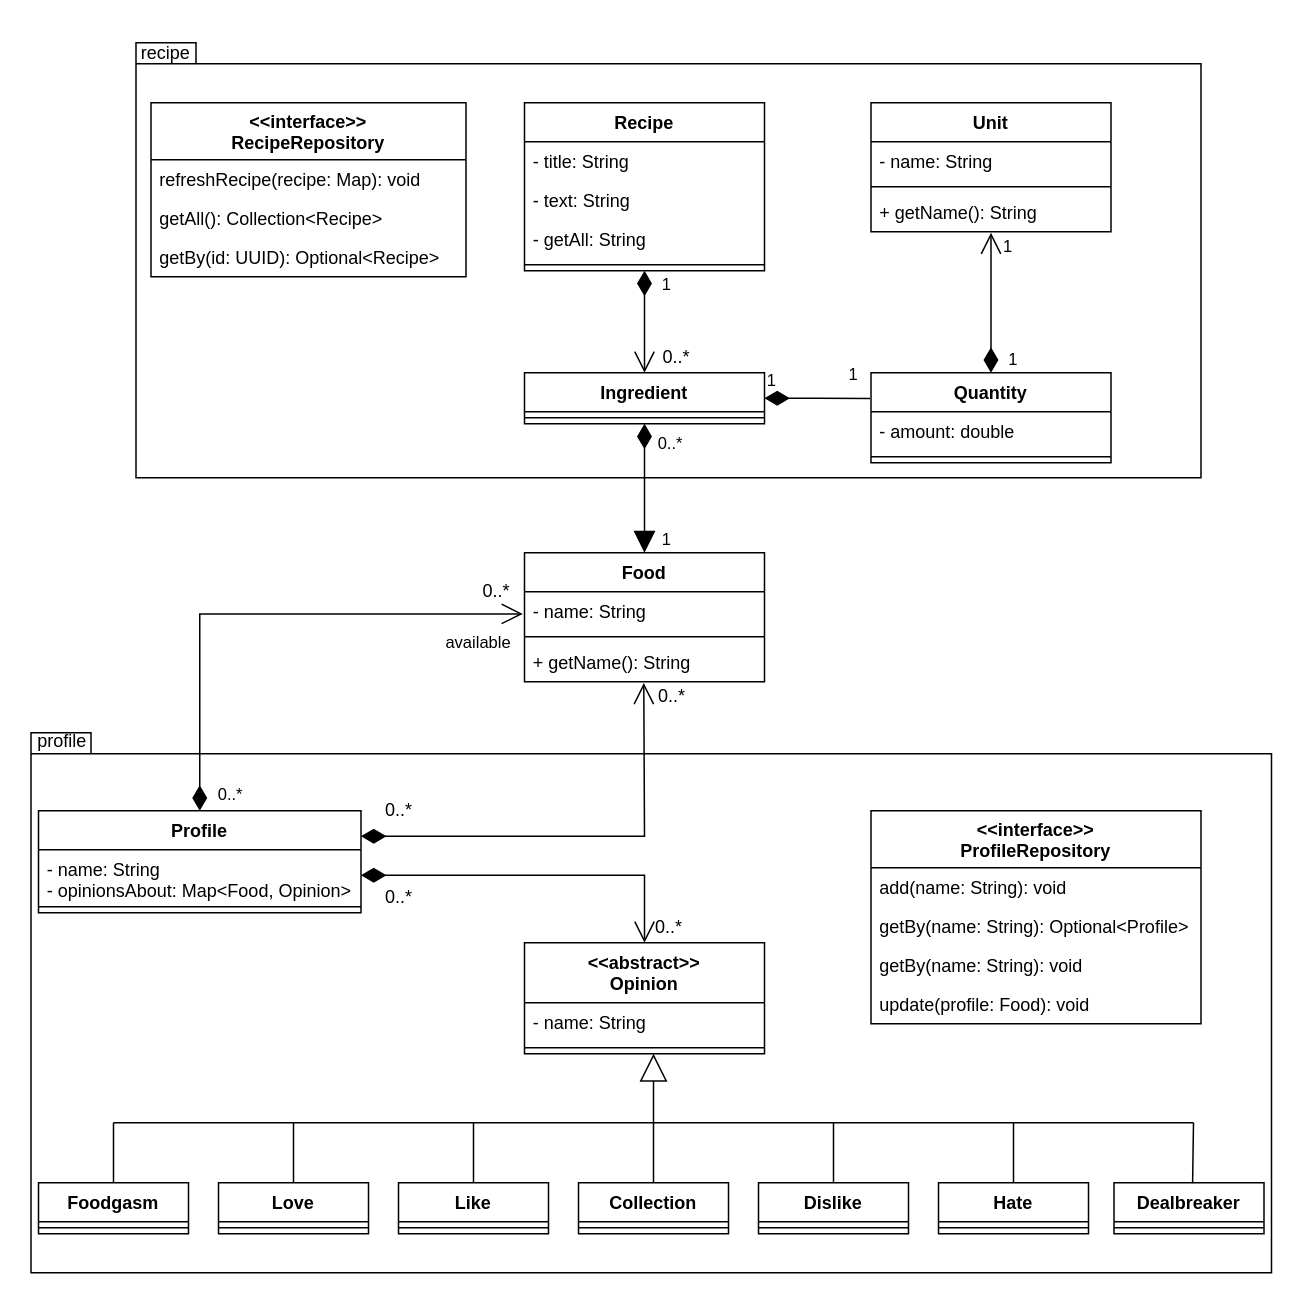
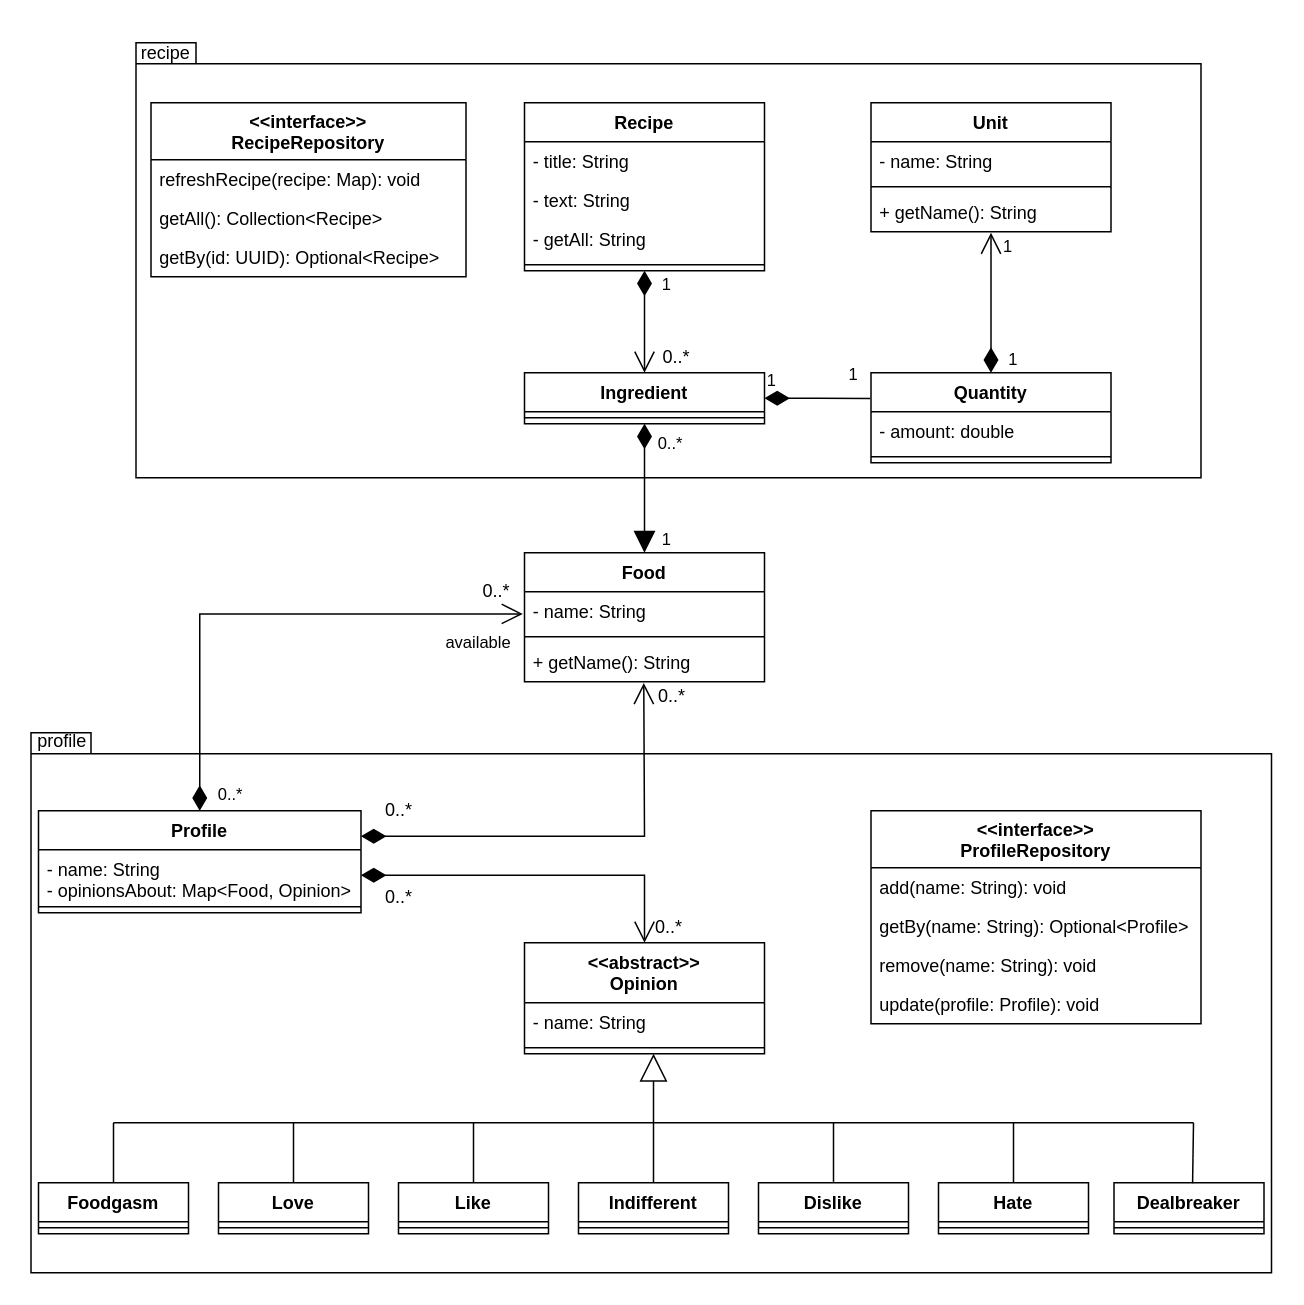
- <mxCell id="72" value="getBy(name: String): void" style="text;strokeColor=none;fillColor=none;align=left;verticalAlign=top;spacingLeft=4;spacingRight=4;overflow=hidden;rotatable=0;points=[[0,0.5],[1,0.5]];portConstraint=eastwest;" parent="69" vertex="1"><mxGeometry y="90" width="220" height="26" as="geometry" /></mxCell>
+ <mxCell id="72" value="remove(name: String): void" style="text;strokeColor=none;fillColor=none;align=left;verticalAlign=top;spacingLeft=4;spacingRight=4;overflow=hidden;rotatable=0;points=[[0,0.5],[1,0.5]];portConstraint=eastwest;" parent="69" vertex="1"><mxGeometry y="90" width="220" height="26" as="geometry" /></mxCell>
- <mxCell id="73" value="update(profile: Food): void" style="text;strokeColor=none;fillColor=none;align=left;verticalAlign=top;spacingLeft=4;spacingRight=4;overflow=hidden;rotatable=0;points=[[0,0.5],[1,0.5]];portConstraint=eastwest;" parent="69" vertex="1"><mxGeometry y="116" width="220" height="26" as="geometry" /></mxCell>
+ <mxCell id="73" value="update(profile: Profile): void" style="text;strokeColor=none;fillColor=none;align=left;verticalAlign=top;spacingLeft=4;spacingRight=4;overflow=hidden;rotatable=0;points=[[0,0.5],[1,0.5]];portConstraint=eastwest;" parent="69" vertex="1"><mxGeometry y="116" width="220" height="26" as="geometry" /></mxCell>
- <mxCell id="46" value="Collection" style="swimlane;fontStyle=1;align=center;verticalAlign=top;childLayout=stackLayout;horizontal=1;startSize=26;horizontalStack=0;resizeParent=1;resizeParentMax=0;resizeLast=0;collapsible=1;marginBottom=0;" parent="1" vertex="1"><mxGeometry x="385" y="788" width="100" height="34" as="geometry" /></mxCell>
+ <mxCell id="46" value="Indifferent" style="swimlane;fontStyle=1;align=center;verticalAlign=top;childLayout=stackLayout;horizontal=1;startSize=26;horizontalStack=0;resizeParent=1;resizeParentMax=0;resizeLast=0;collapsible=1;marginBottom=0;" parent="1" vertex="1"><mxGeometry x="385" y="788" width="100" height="34" as="geometry" /></mxCell>
